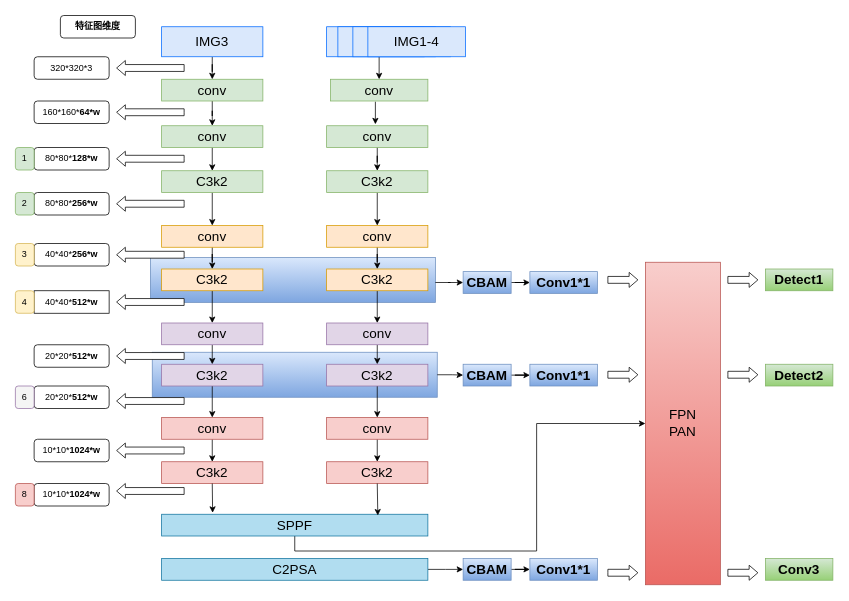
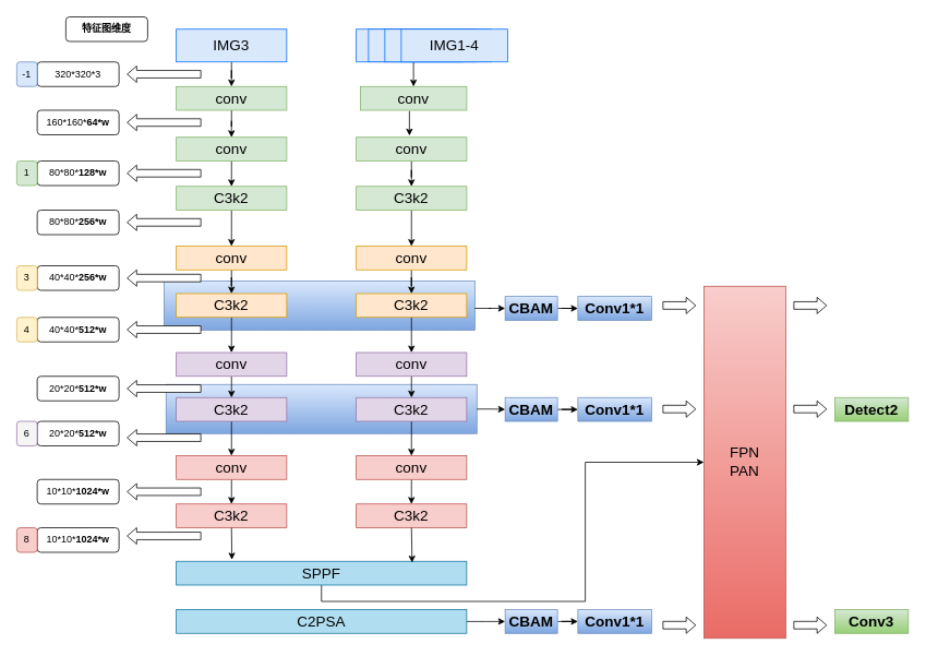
+ <mxCell id="52" value="-1" style="rounded=1;whiteSpace=wrap;html=1;fillColor=#dae8fc;strokeColor=#6c8ebf;" parent="1" vertex="1"><mxGeometry x="20" y="75" width="25" height="30" as="geometry" /></mxCell>
- <mxCell id="54" value="2" style="rounded=1;whiteSpace=wrap;html=1;fillColor=#d5e8d4;strokeColor=#82b366;" parent="1" vertex="1"><mxGeometry x="20" y="256" width="25" height="30" as="geometry" /></mxCell>
- <mxCell id="79" value="&lt;span style=&quot;font-size: 18px;&quot;&gt;&lt;b&gt;Detect1&lt;/b&gt;&lt;/span&gt;" style="rounded=0;whiteSpace=wrap;html=1;fillColor=#d5e8d4;strokeColor=#82b366;gradientColor=#97d077;" parent="1" vertex="1"><mxGeometry x="1020" y="358" width="90" height="29" as="geometry" /></mxCell>
- <mxCell id="39" value="40*40*&lt;b&gt;512*w&lt;/b&gt;" style="whiteSpace=wrap;html=1;rounded=0;" parent="1" vertex="1"><mxGeometry x="45" y="387" width="100" height="30" as="geometry" /></mxCell>
+ <mxCell id="39" value="40*40*&lt;b&gt;512*w&lt;/b&gt;" style="rounded=1;whiteSpace=wrap;html=1;" parent="1" vertex="1"><mxGeometry x="45" y="387" width="100" height="30" as="geometry" /></mxCell>
